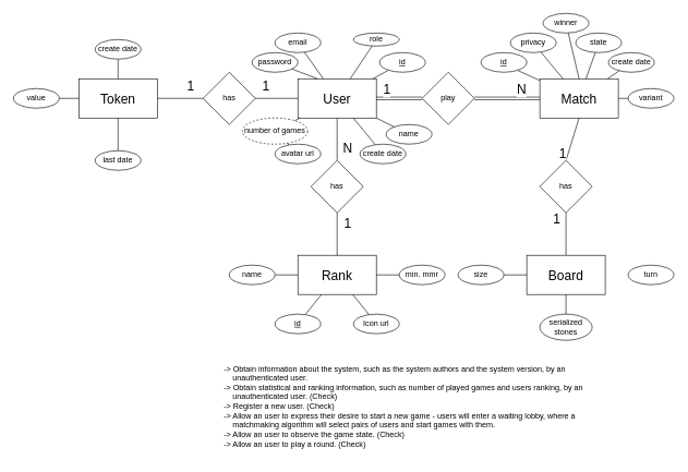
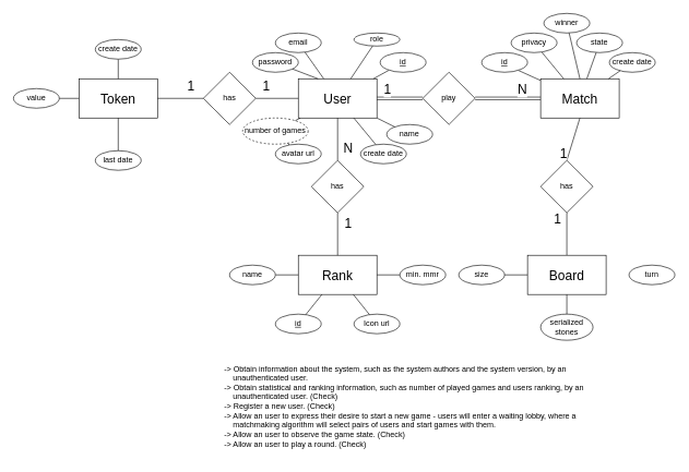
- <mxCell id="69" value="" style="endArrow=none;html=1;rounded=0;" parent="1" source="68" target="3" edge="1"><mxGeometry width="50" height="50" relative="1" as="geometry"><mxPoint x="960" y="155" as="sourcePoint" /><mxPoint x="786.741" y="481.827" as="targetPoint" /></mxGeometry></mxCell>
- <mxCell id="68" value="variant" style="ellipse;whiteSpace=wrap;html=1;" parent="1" vertex="1"><mxGeometry x="960" y="135" width="70" height="30" as="geometry" /></mxCell>
